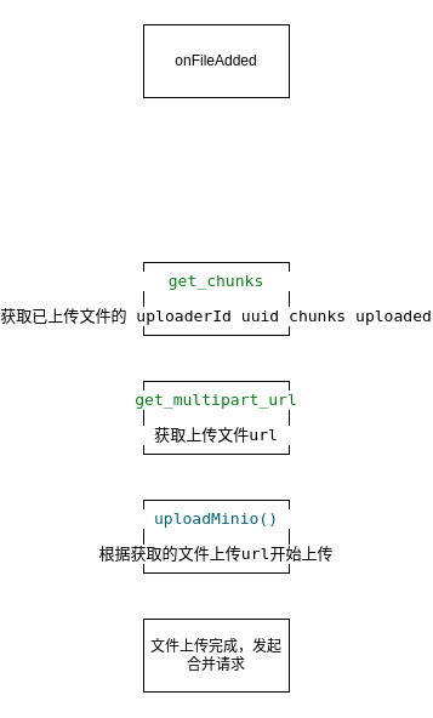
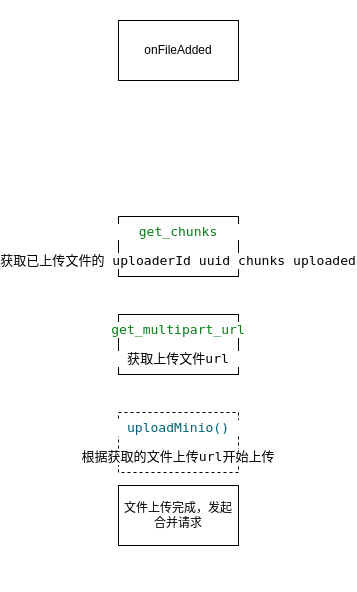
- <mxCell id="5" value="&lt;pre style=&quot;background-color: #ffffff ; color: #080808 ; font-family: &amp;#34;jetbrains mono&amp;#34; , monospace ; font-size: 9.8pt&quot;&gt;&lt;span style=&quot;color: #00627a&quot;&gt;uploadMinio()&lt;/span&gt;&lt;/pre&gt;&lt;pre style=&quot;background-color: rgb(255 , 255 , 255) ; font-family: &amp;#34;jetbrains mono&amp;#34; , monospace ; font-size: 9.8pt&quot;&gt;根据获取的文件上传url开始上传&lt;/pre&gt;" style="rounded=0;whiteSpace=wrap;html=1;hachureGap=4;pointerEvents=0;" vertex="1" parent="1"><mxGeometry x="20" y="412" width="120" height="60" as="geometry" /></mxCell>
+ <mxCell id="5" value="&lt;pre style=&quot;background-color: #ffffff ; color: #080808 ; font-family: &amp;#34;jetbrains mono&amp;#34; , monospace ; font-size: 9.8pt&quot;&gt;&lt;span style=&quot;color: #00627a&quot;&gt;uploadMinio()&lt;/span&gt;&lt;/pre&gt;&lt;pre style=&quot;background-color: rgb(255 , 255 , 255) ; font-family: &amp;#34;jetbrains mono&amp;#34; , monospace ; font-size: 9.8pt&quot;&gt;根据获取的文件上传url开始上传&lt;/pre&gt;" style="rounded=0;whiteSpace=wrap;html=1;hachureGap=4;pointerEvents=0;dashed=1;" vertex="1" parent="1"><mxGeometry x="20" y="412" width="120" height="60" as="geometry" /></mxCell>
- <mxCell id="6" value="文件上传完成，发起合并请求" style="rounded=0;whiteSpace=wrap;html=1;hachureGap=4;pointerEvents=0;" vertex="1" parent="1"><mxGeometry x="20" y="510" width="120" height="60" as="geometry" /></mxCell>
+ <mxCell id="6" value="文件上传完成，发起合并请求" style="rounded=0;whiteSpace=wrap;html=1;hachureGap=4;pointerEvents=0;" vertex="1" parent="1"><mxGeometry x="20" y="485" width="120" height="60" as="geometry" /></mxCell>
